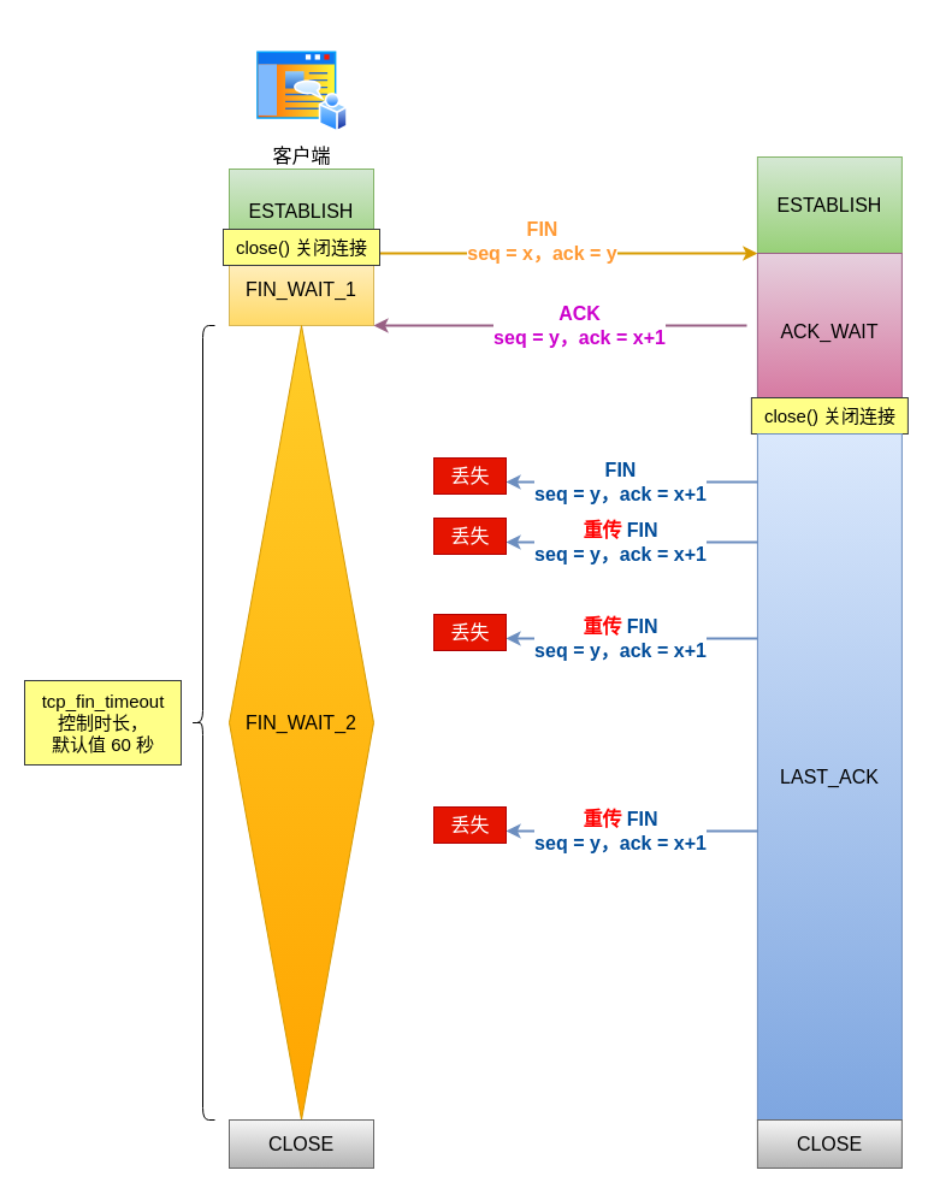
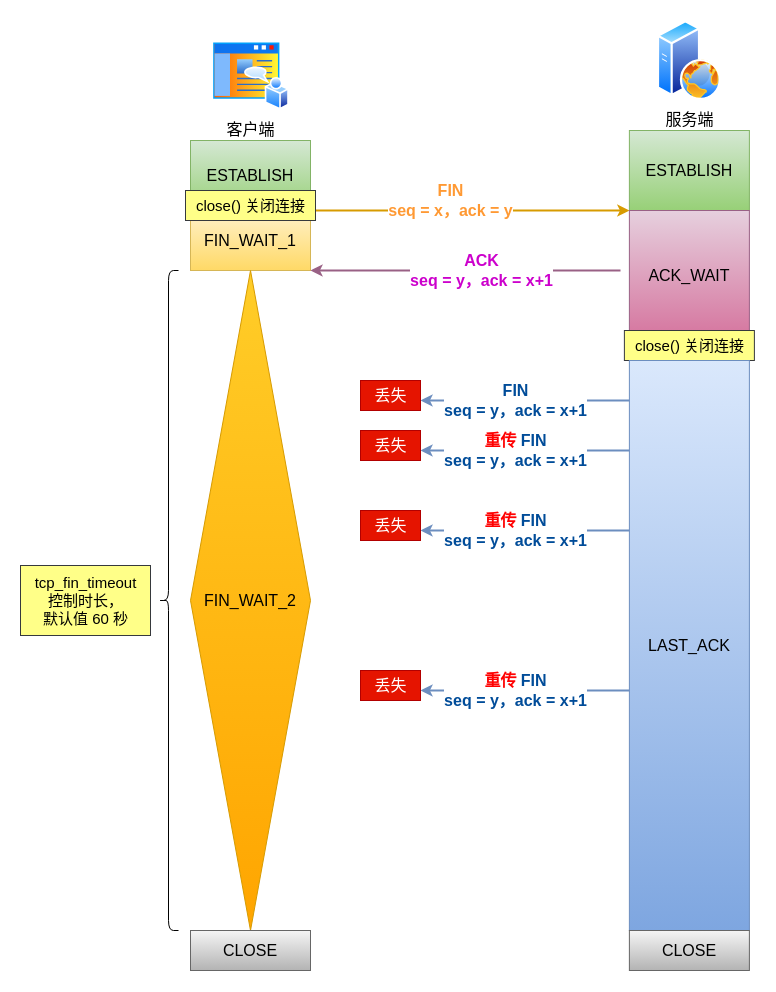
+ <mxCell id="4" value="服务端" style="aspect=fixed;perimeter=ellipsePerimeter;html=1;align=center;shadow=0;dashed=0;spacingTop=3;image;image=img/lib/active_directory/web_server.svg;fontSize=16;" vertex="1" parent="1"><mxGeometry x="656.89" y="20" width="64" height="80" as="geometry" /></mxCell>
